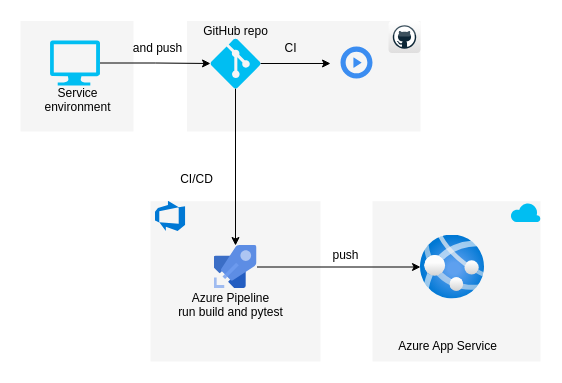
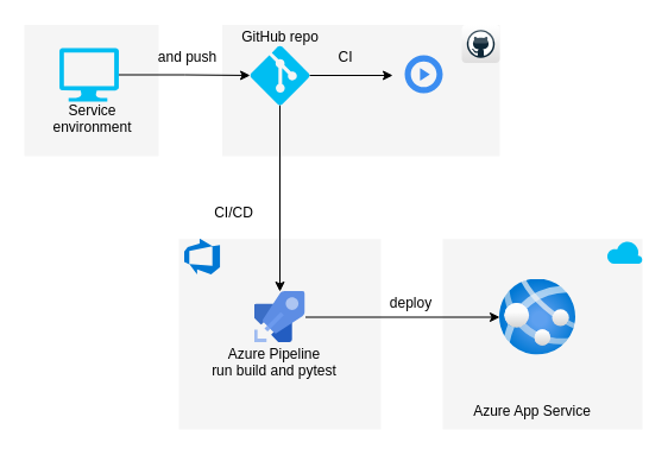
- <mxCell id="25" value="push" style="text;html=1;resizable=0;points=[];autosize=1;align=center;verticalAlign=top;spacingTop=-4;labelBackgroundColor=none;" vertex="1" parent="1"><mxGeometry x="320" y="245" width="50" height="20" as="geometry" /></mxCell>
+ <mxCell id="25" value="deploy" style="text;html=1;resizable=0;points=[];autosize=1;align=center;verticalAlign=top;spacingTop=-4;labelBackgroundColor=none;" vertex="1" parent="1"><mxGeometry x="320" y="245" width="50" height="20" as="geometry" /></mxCell>
